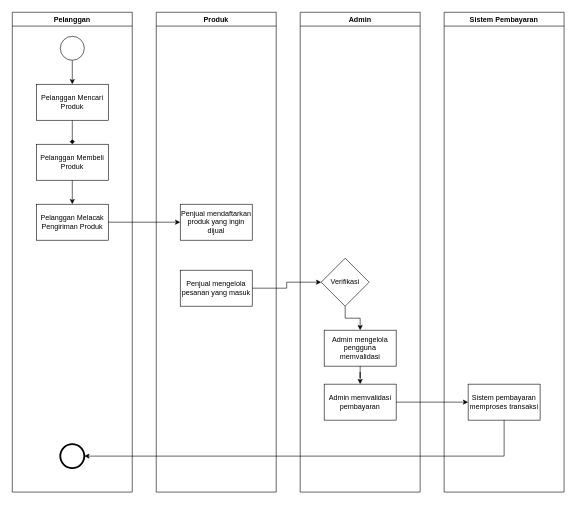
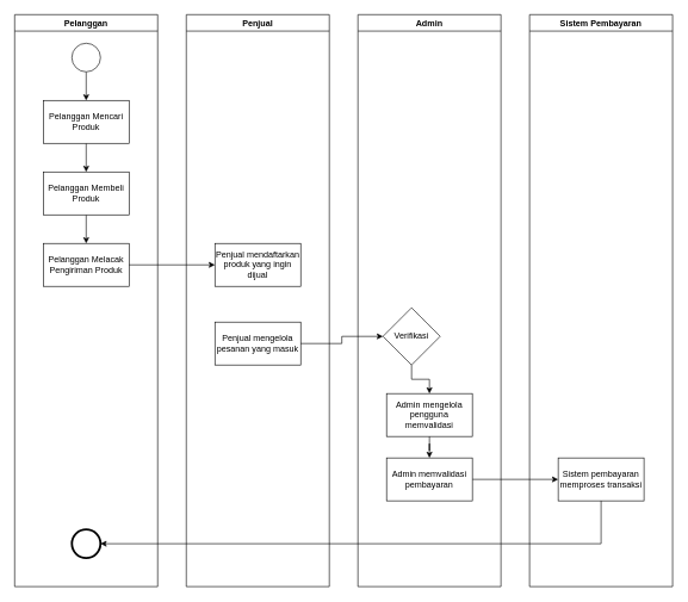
- <mxCell id="11" value="Produk" style="swimlane;whiteSpace=wrap;html=1;" vertex="1" parent="1"><mxGeometry x="260" y="20" width="200" height="800" as="geometry" /></mxCell>
+ <mxCell id="11" value="Penjual" style="swimlane;whiteSpace=wrap;html=1;" vertex="1" parent="1"><mxGeometry x="260" y="20" width="200" height="800" as="geometry" /></mxCell>
- <mxCell id="5" value="" style="edgeStyle=orthogonalEdgeStyle;rounded=0;orthogonalLoop=1;jettySize=auto;html=1;endArrow=diamond;" edge="1" parent="2" source="6" target="8"><mxGeometry relative="1" as="geometry" /></mxCell>
+ <mxCell id="5" value="" style="edgeStyle=orthogonalEdgeStyle;rounded=0;orthogonalLoop=1;jettySize=auto;html=1;" edge="1" parent="2" source="6" target="8"><mxGeometry relative="1" as="geometry" /></mxCell>
